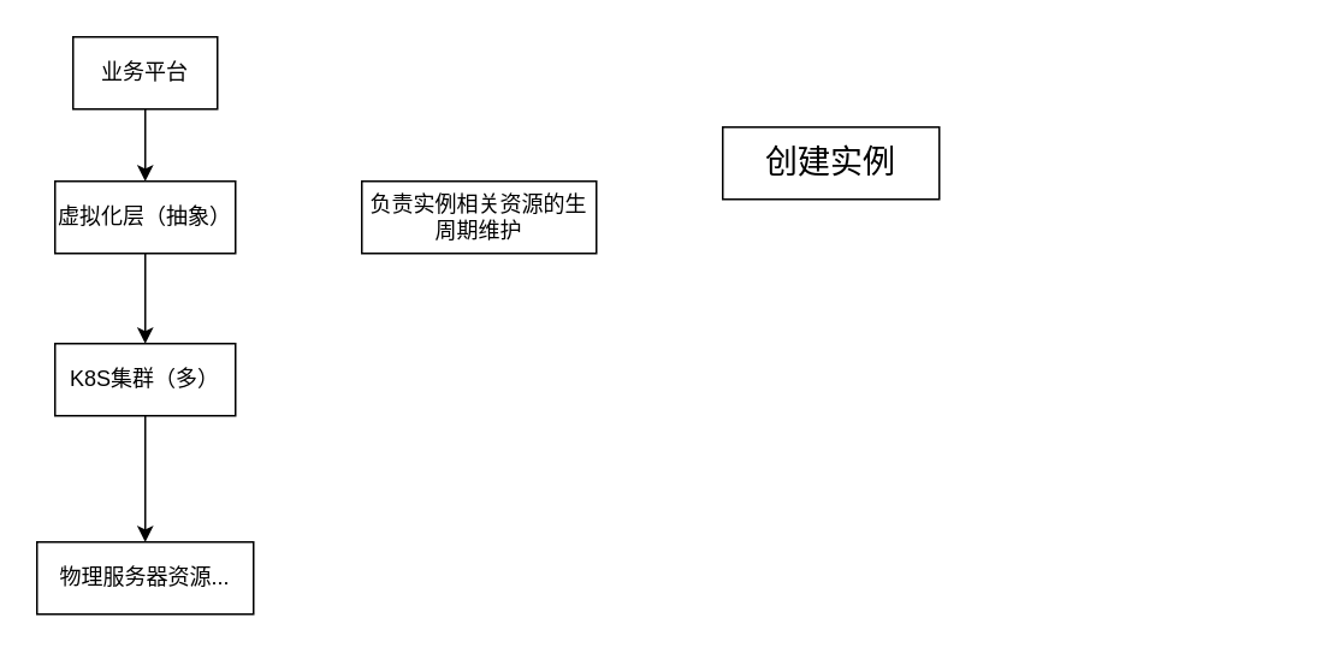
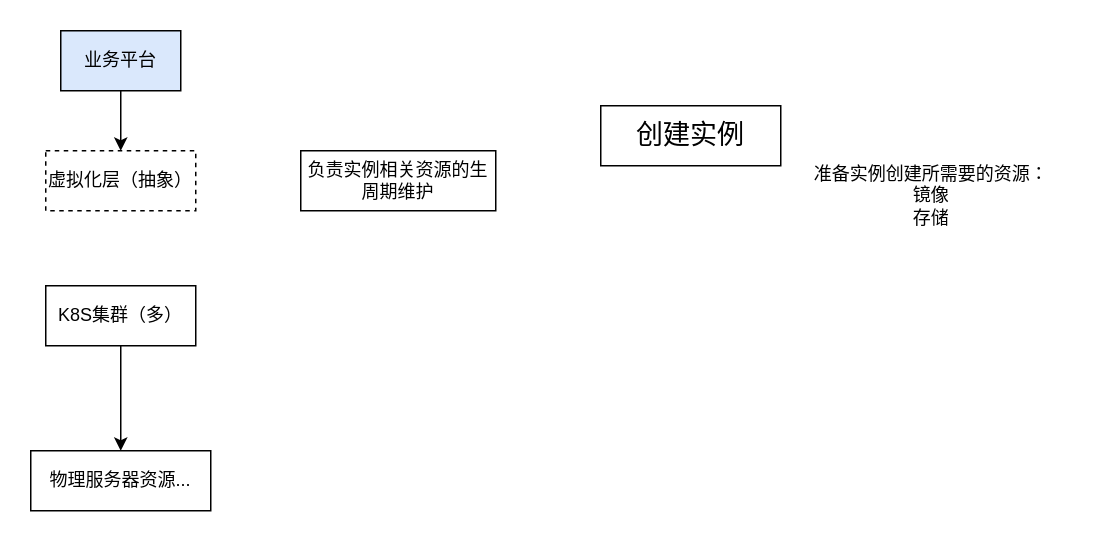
- <mxCell id="4" value="业务平台" style="rounded=0;whiteSpace=wrap;html=1;" vertex="1" parent="1"><mxGeometry x="40" y="20" width="80" height="40" as="geometry" /></mxCell>
+ <mxCell id="4" value="业务平台" style="rounded=0;whiteSpace=wrap;html=1;fillColor=#dae8fc;" vertex="1" parent="1"><mxGeometry x="40" y="20" width="80" height="40" as="geometry" /></mxCell>
- <mxCell id="6" value="虚拟化层（抽象）" style="rounded=0;whiteSpace=wrap;html=1;" vertex="1" parent="1"><mxGeometry x="30" y="100" width="100" height="40" as="geometry" /></mxCell>
+ <mxCell id="6" value="虚拟化层（抽象）" style="rounded=0;whiteSpace=wrap;html=1;dashed=1;" vertex="1" parent="1"><mxGeometry x="30" y="100" width="100" height="40" as="geometry" /></mxCell>
+ <mxCell id="3" value="准备实例创建所需要的资源：&lt;br&gt;镜像&lt;div&gt;存储&lt;/div&gt;" style="text;html=1;align=center;verticalAlign=middle;resizable=0;points=[];autosize=1;strokeColor=none;fillColor=none;" vertex="1" parent="1"><mxGeometry x="530" y="100" width="180" height="60" as="geometry" /></mxCell>
- <mxCell id="5" value="" style="edgeStyle=orthogonalEdgeStyle;rounded=0;orthogonalLoop=1;jettySize=auto;html=1;" edge="1" parent="1" source="6" target="9"><mxGeometry relative="1" as="geometry"><Array as="points"><mxPoint x="80" y="180" /><mxPoint x="80" y="180" /></Array></mxGeometry></mxCell>
